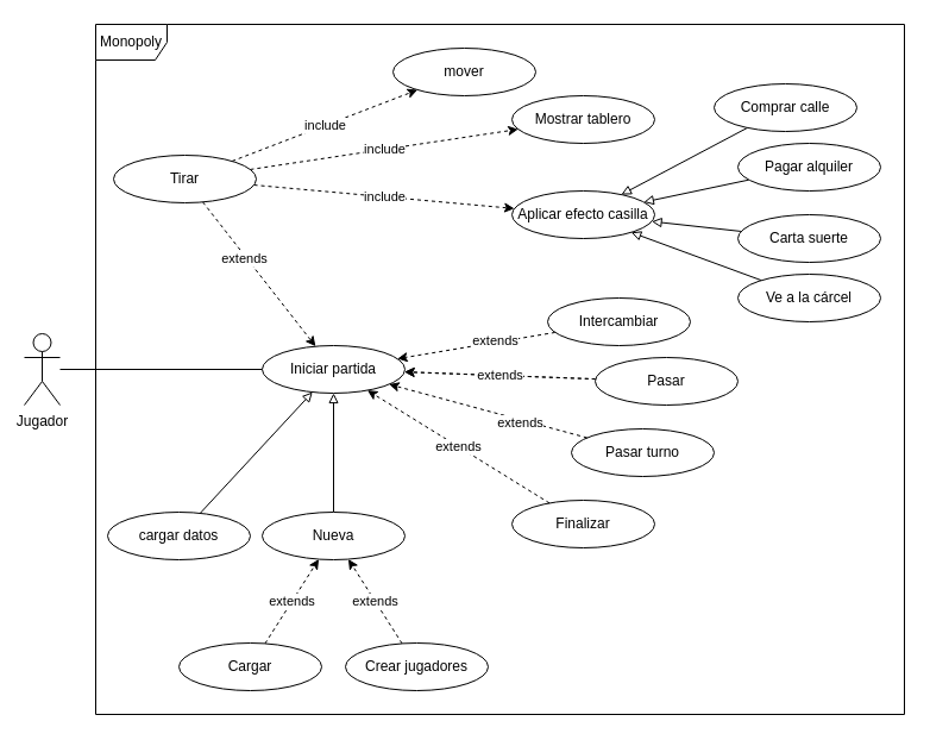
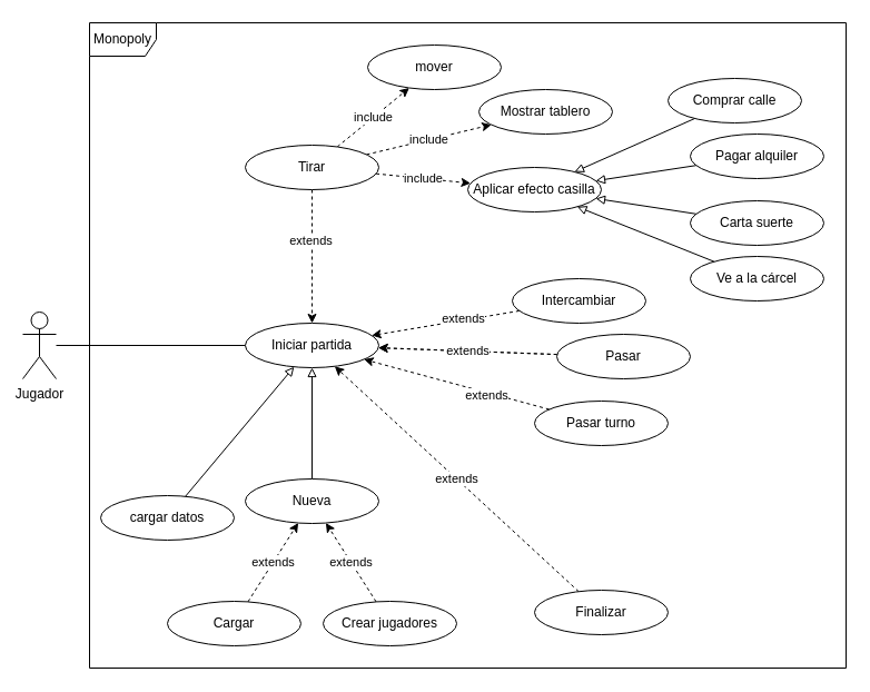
- <mxCell id="19" value="Tirar" style="ellipse;whiteSpace=wrap;html=1;" vertex="1" parent="1"><mxGeometry x="95" y="130" width="120" height="40" as="geometry" /></mxCell>
+ <mxCell id="19" value="Tirar" style="ellipse;whiteSpace=wrap;html=1;" vertex="1" parent="1"><mxGeometry x="220" y="130" width="120" height="40" as="geometry" /></mxCell>
- <mxCell id="24" value="Aplicar efecto casilla" style="ellipse;whiteSpace=wrap;html=1;" vertex="1" parent="1"><mxGeometry x="430" y="160" width="120" height="40" as="geometry" /></mxCell>
+ <mxCell id="24" value="Aplicar efecto casilla" style="ellipse;whiteSpace=wrap;html=1;" vertex="1" parent="1"><mxGeometry x="420" y="150" width="120" height="40" as="geometry" /></mxCell>
- <mxCell id="36" value="Finalizar" style="ellipse;whiteSpace=wrap;html=1;" vertex="1" parent="1"><mxGeometry x="430" y="420" width="120" height="40" as="geometry" /></mxCell>
+ <mxCell id="36" value="Finalizar" style="ellipse;whiteSpace=wrap;html=1;" vertex="1" parent="1"><mxGeometry x="480" y="530" width="120" height="40" as="geometry" /></mxCell>
- <mxCell id="7" value="cargar datos" style="ellipse;whiteSpace=wrap;html=1;" vertex="1" parent="1"><mxGeometry x="90" y="430" width="120" height="40" as="geometry" /></mxCell>
+ <mxCell id="7" value="cargar datos" style="ellipse;whiteSpace=wrap;html=1;" vertex="1" parent="1"><mxGeometry x="90" y="445" width="120" height="40" as="geometry" /></mxCell>
